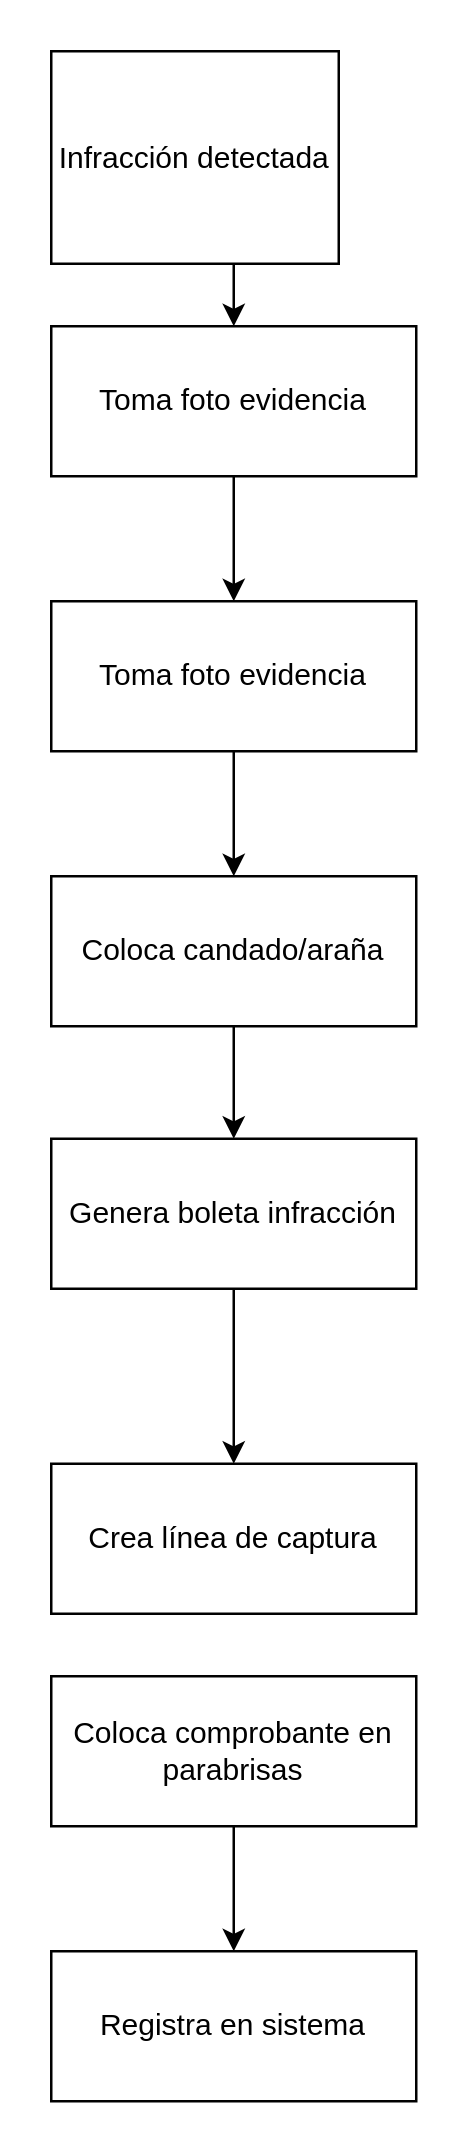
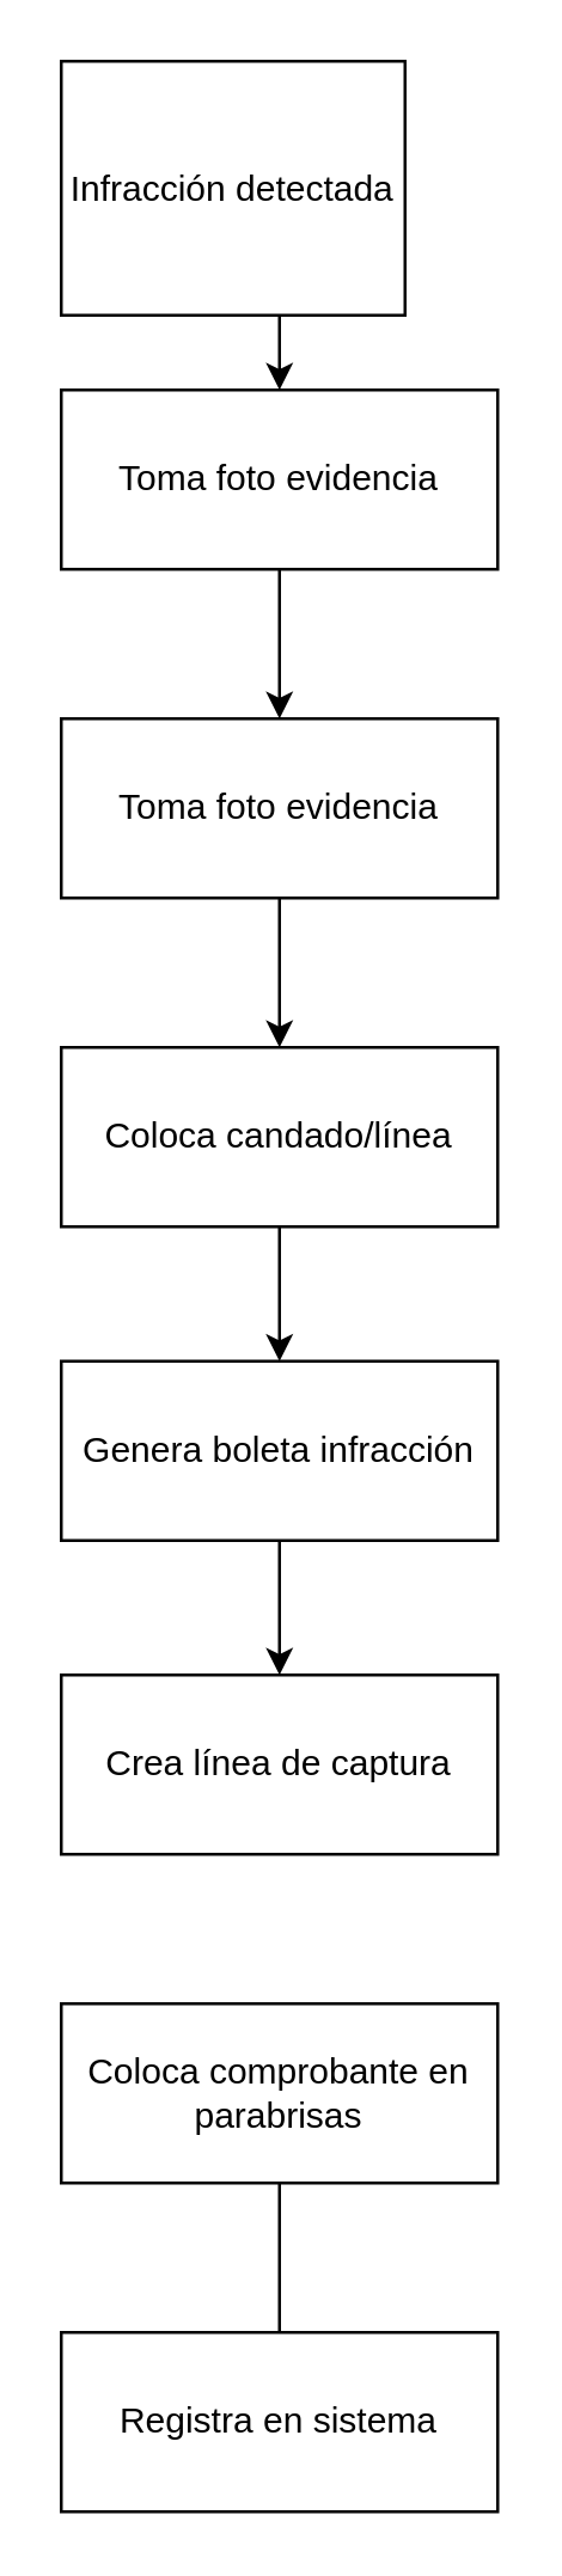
- <mxCell id="9" value="Coloca candado/araña" style="rounded=0;whiteSpace=wrap;html=1;" vertex="1" parent="1"><mxGeometry x="20" y="350" width="146" height="60" as="geometry" /></mxCell>
+ <mxCell id="9" value="Coloca candado/línea" style="rounded=0;whiteSpace=wrap;html=1;" vertex="1" parent="1"><mxGeometry x="20" y="350" width="146" height="60" as="geometry" /></mxCell>
- <mxCell id="12" value="Crea línea de captura" style="rounded=0;whiteSpace=wrap;html=1;" vertex="1" parent="1"><mxGeometry x="20" y="585" width="146" height="60" as="geometry" /></mxCell>
+ <mxCell id="12" value="Crea línea de captura" style="rounded=0;whiteSpace=wrap;html=1;" vertex="1" parent="1"><mxGeometry x="20" y="560" width="146" height="60" as="geometry" /></mxCell>
- <mxCell id="13" style="edgeStyle=orthogonalEdgeStyle;rounded=0;orthogonalLoop=1;jettySize=auto;html=1;exitX=0.5;exitY=1;exitDx=0;exitDy=0;entryX=0.5;entryY=0;entryDx=0;entryDy=0;" edge="1" parent="1" source="14" target="15"><mxGeometry relative="1" as="geometry" /></mxCell>
+ <mxCell id="13" style="edgeStyle=orthogonalEdgeStyle;rounded=0;orthogonalLoop=1;jettySize=auto;html=1;exitX=0.5;exitY=1;exitDx=0;exitDy=0;entryX=0.5;entryY=0;entryDx=0;entryDy=0;endArrow=none;" edge="1" parent="1" source="14" target="15"><mxGeometry relative="1" as="geometry" /></mxCell>
